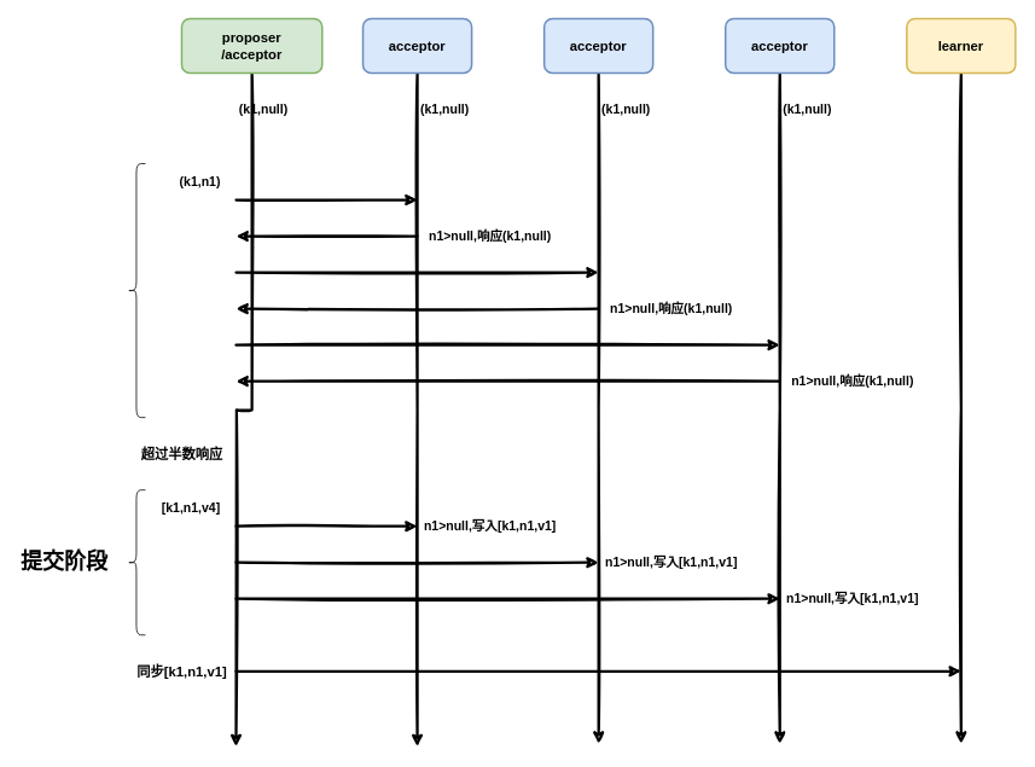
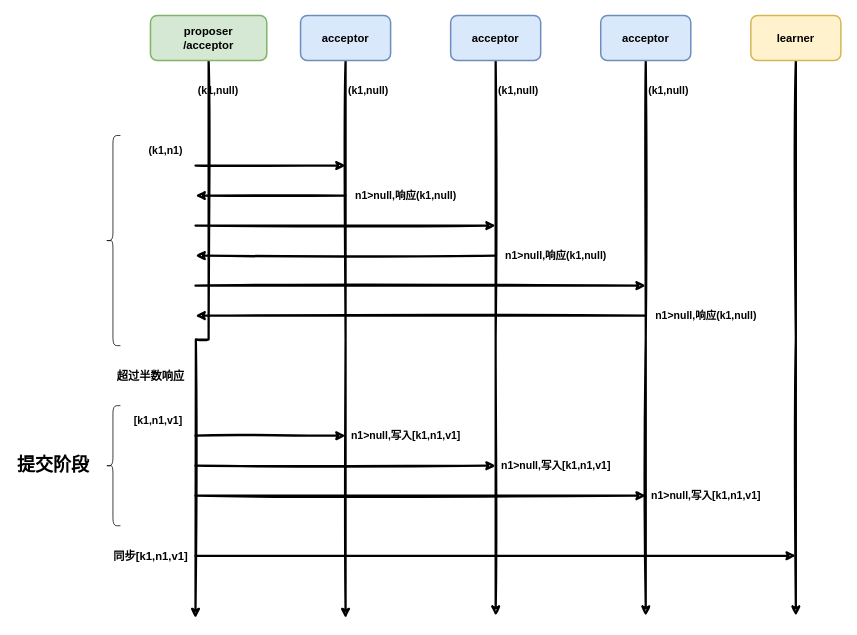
- <mxCell id="30" value="[k1,n1,v4]" style="text;strokeColor=none;fillColor=none;html=1;fontSize=14;fontStyle=1;verticalAlign=middle;align=center;sketch=0;" vertex="1" parent="1"><mxGeometry x="160" y="540" width="100" height="40" as="geometry" /></mxCell>
+ <mxCell id="30" value="[k1,n1,v1]" style="text;strokeColor=none;fillColor=none;html=1;fontSize=14;fontStyle=1;verticalAlign=middle;align=center;sketch=0;" vertex="1" parent="1"><mxGeometry x="160" y="540" width="100" height="40" as="geometry" /></mxCell>
